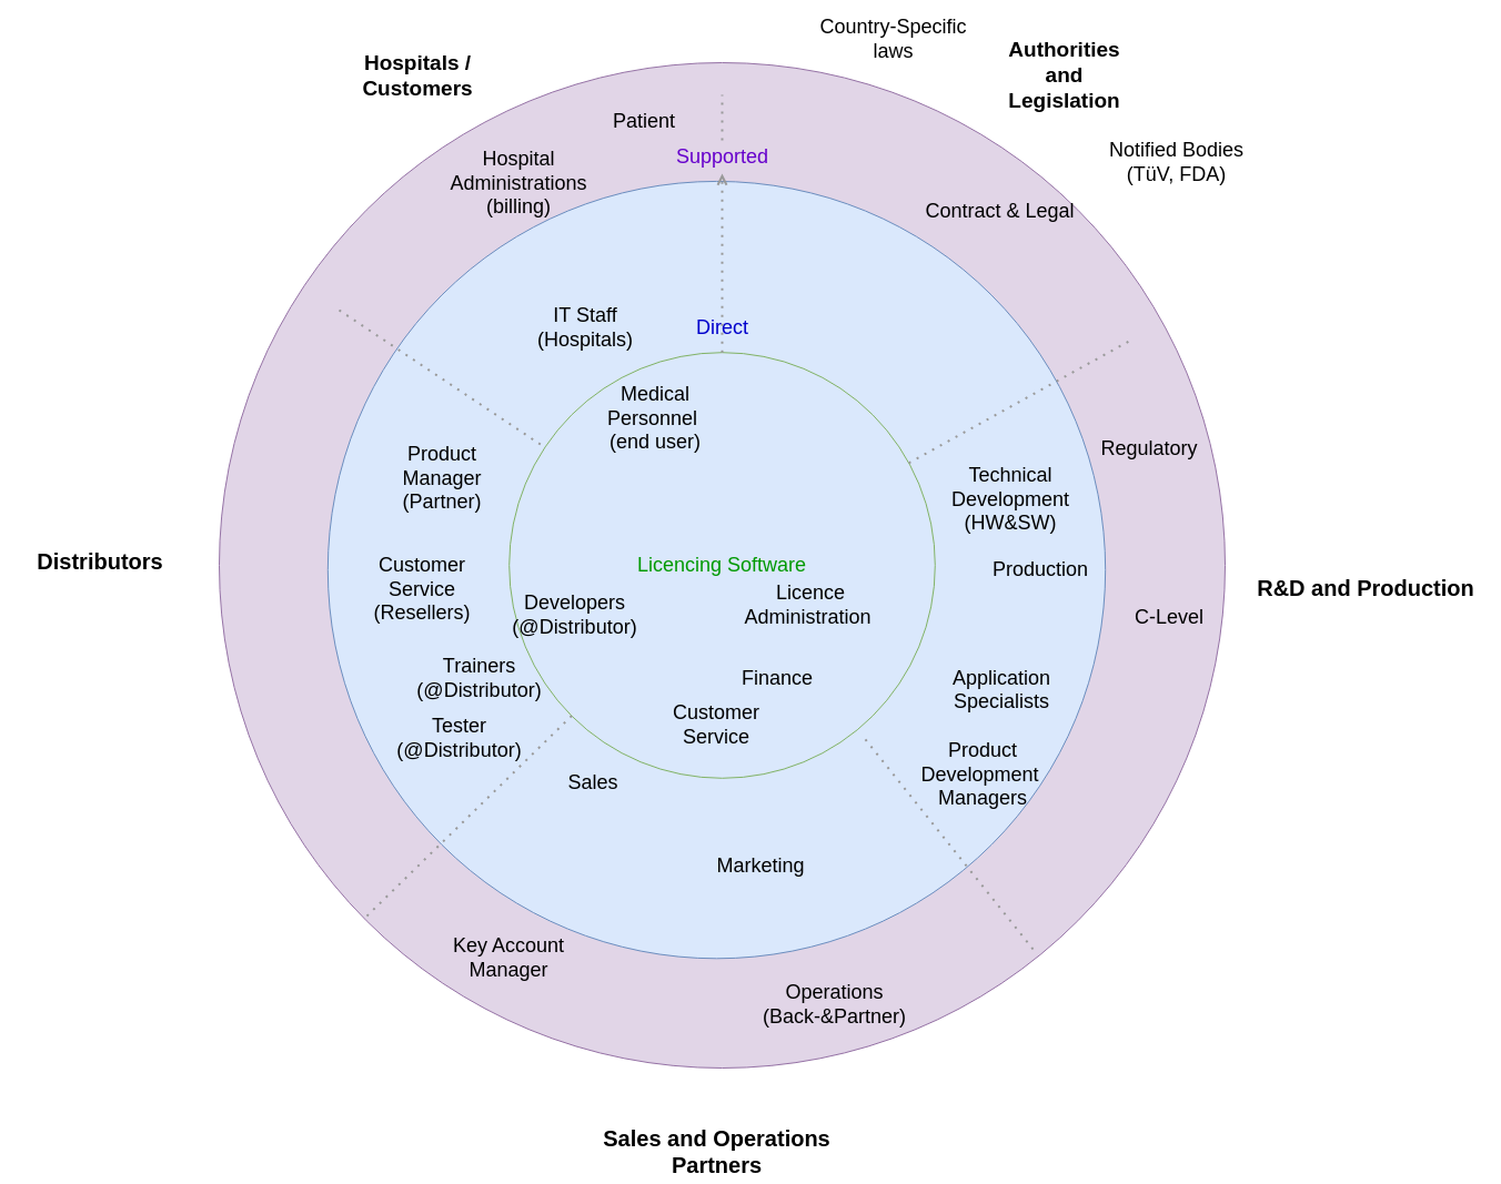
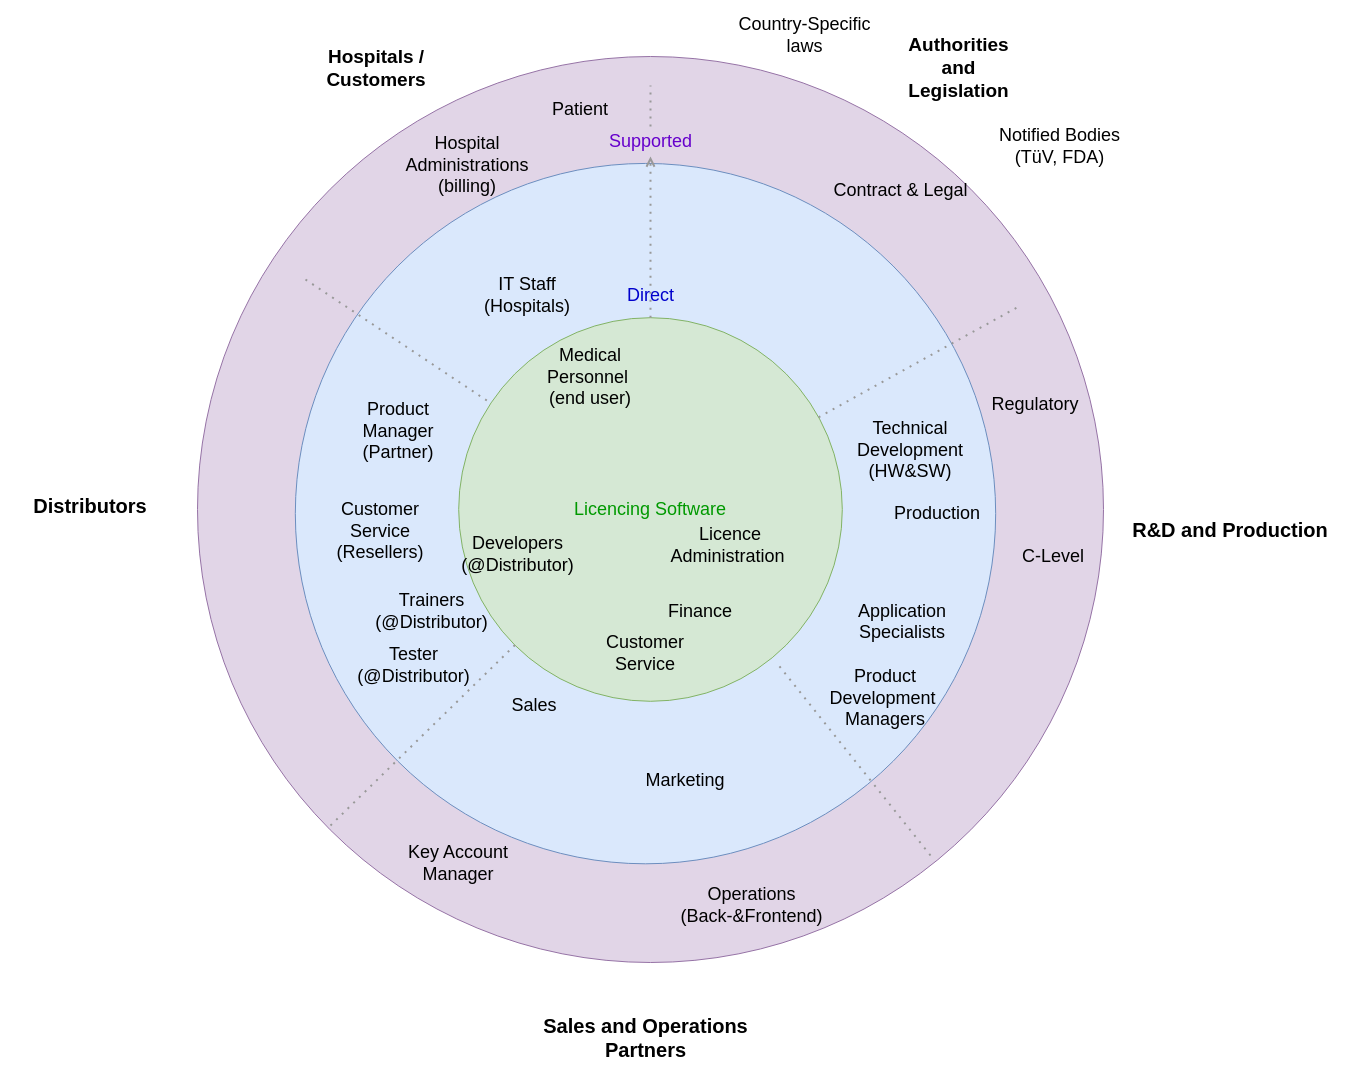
- <mxCell id="4" value="&lt;font style=&quot;font-size: 18px;&quot; color=&quot;#009900&quot;&gt;Licencing Software&lt;/font&gt;" style="ellipse;whiteSpace=wrap;html=1;aspect=fixed;fillColor=#dae8fc;strokeColor=#82b366;fontSize=18;" parent="1" vertex="1"><mxGeometry x="458.19" y="317.19" width="383.61" height="383.61" as="geometry" /></mxCell>
+ <mxCell id="4" value="&lt;font style=&quot;font-size: 18px;&quot; color=&quot;#009900&quot;&gt;Licencing Software&lt;/font&gt;" style="ellipse;whiteSpace=wrap;html=1;aspect=fixed;fillColor=#d5e8d4;strokeColor=#82b366;fontSize=18;" parent="1" vertex="1"><mxGeometry x="458.19" y="317.19" width="383.61" height="383.61" as="geometry" /></mxCell>
- <mxCell id="35" value="&lt;font style=&quot;font-size: 18px&quot;&gt;Operations &lt;br style=&quot;font-size: 18px&quot;&gt;(Back-&amp;amp;Partner)&lt;/font&gt;" style="text;html=1;strokeColor=none;fillColor=none;align=center;verticalAlign=middle;whiteSpace=wrap;rounded=0;fontSize=18;" parent="1" vertex="1"><mxGeometry x="670" y="885" width="163" height="40" as="geometry" /></mxCell>
+ <mxCell id="35" value="&lt;font style=&quot;font-size: 18px&quot;&gt;Operations &lt;br style=&quot;font-size: 18px&quot;&gt;(Back-&amp;amp;Frontend)&lt;/font&gt;" style="text;html=1;strokeColor=none;fillColor=none;align=center;verticalAlign=middle;whiteSpace=wrap;rounded=0;fontSize=18;" parent="1" vertex="1"><mxGeometry x="670" y="885" width="163" height="40" as="geometry" /></mxCell>
